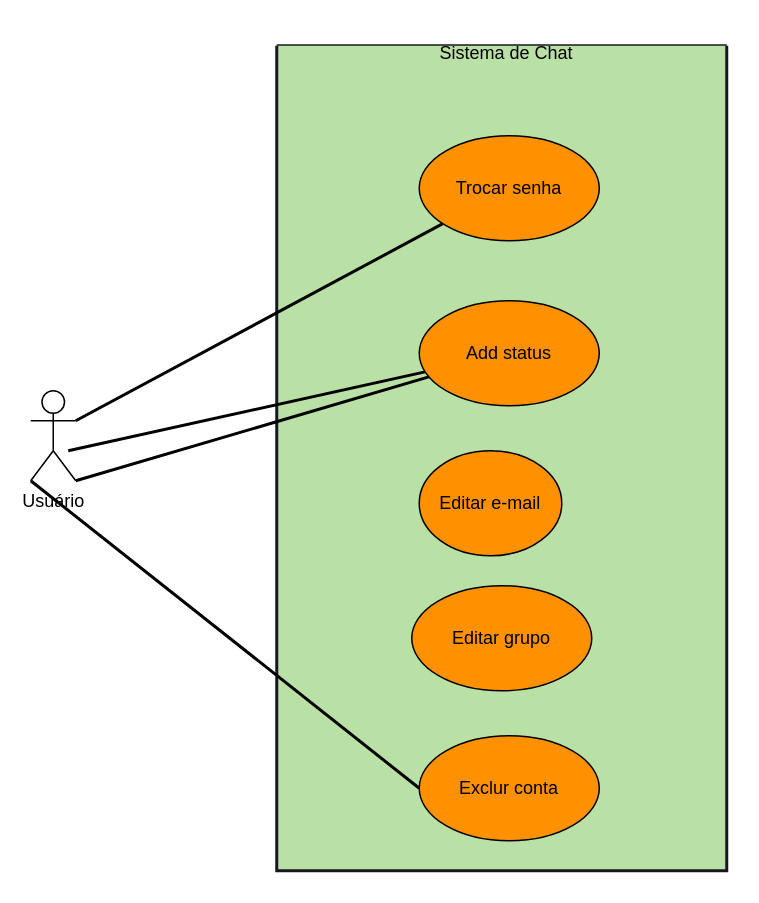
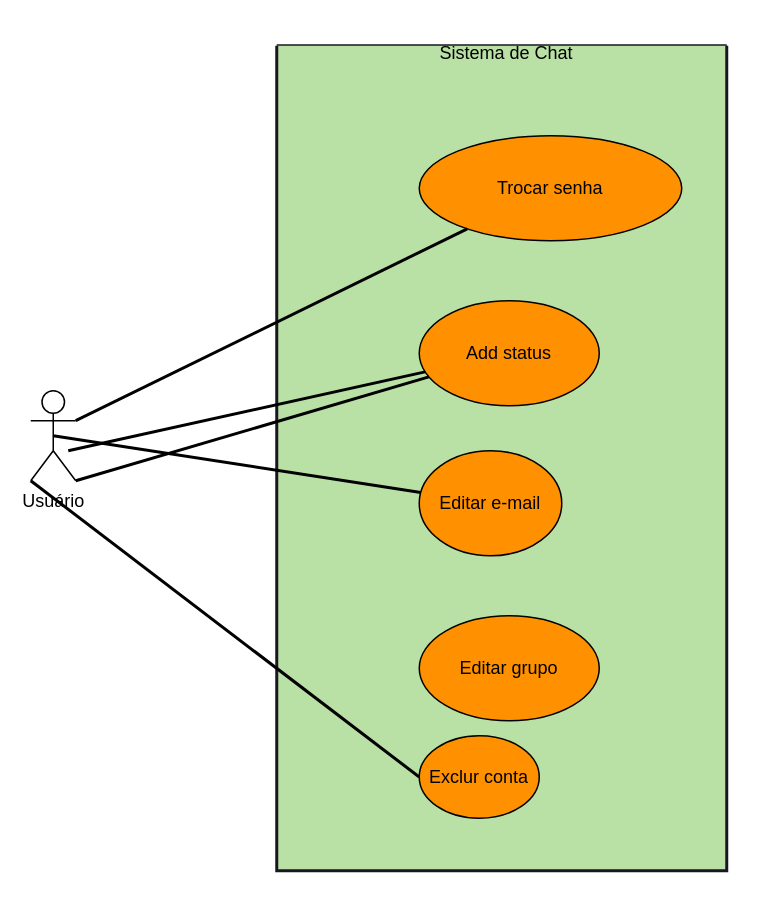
- <mxCell id="8" value="Trocar senha" style="ellipse;whiteSpace=wrap;html=1;fillColor=#FF9100;gradientColor=none;" vertex="1" parent="2"><mxGeometry x="95" y="60" width="120" height="70" as="geometry" /></mxCell>
+ <mxCell id="8" value="Trocar senha" style="ellipse;whiteSpace=wrap;html=1;fillColor=#FF9100;gradientColor=none;" vertex="1" parent="2"><mxGeometry x="95" y="60" width="175" height="70" as="geometry" /></mxCell>
+ <mxCell id="12" style="edgeStyle=none;rounded=0;orthogonalLoop=1;jettySize=auto;html=1;startArrow=none;startFill=0;endArrow=none;endFill=0;endSize=12;strokeWidth=2;exitX=0.5;exitY=0.5;exitDx=0;exitDy=0;exitPerimeter=0;" edge="1" parent="1" source="11" target="6"><mxGeometry relative="1" as="geometry"><mxPoint x="60" y="330" as="sourcePoint" /><mxPoint x="284" y="455" as="targetPoint" /></mxGeometry></mxCell>
- <mxCell id="3" value="Editar grupo" style="ellipse;whiteSpace=wrap;html=1;fillColor=#FF9100;gradientColor=none;" parent="2" vertex="1"><mxGeometry x="90" y="360" width="120" height="70" as="geometry" /></mxCell>
+ <mxCell id="3" value="Editar grupo" style="ellipse;whiteSpace=wrap;html=1;fillColor=#FF9100;gradientColor=none;" parent="2" vertex="1"><mxGeometry x="95" y="380" width="120" height="70" as="geometry" /></mxCell>
- <mxCell id="4" value="Exclur conta" style="ellipse;whiteSpace=wrap;html=1;fillColor=#FF9100;gradientColor=none;" parent="2" vertex="1"><mxGeometry x="95" y="460" width="120" height="70" as="geometry" /></mxCell>
+ <mxCell id="4" value="Exclur conta" style="ellipse;whiteSpace=wrap;html=1;fillColor=#FF9100;gradientColor=none;" parent="2" vertex="1"><mxGeometry x="95" y="460" width="80" height="55" as="geometry" /></mxCell>
